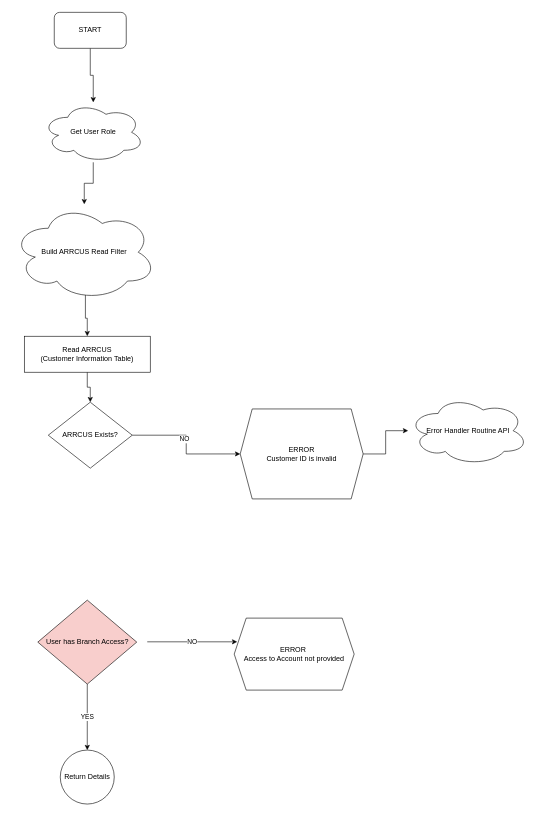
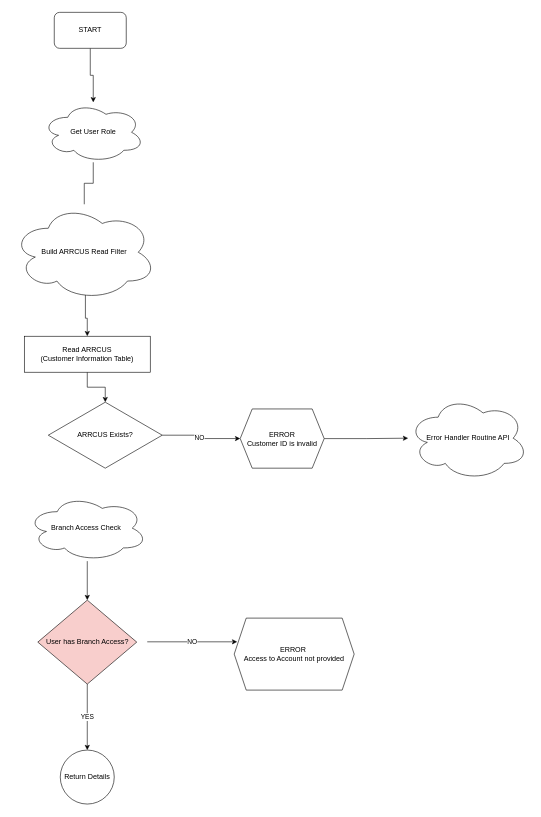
- <mxCell id="21" style="edgeStyle=orthogonalEdgeStyle;rounded=0;orthogonalLoop=1;jettySize=auto;html=1;" parent="1" source="22" target="20" edge="1"><mxGeometry relative="1" as="geometry" /></mxCell>
+ <mxCell id="21" style="edgeStyle=orthogonalEdgeStyle;rounded=0;orthogonalLoop=1;jettySize=auto;html=1;endArrow=none;" parent="1" source="22" target="20" edge="1"><mxGeometry relative="1" as="geometry" /></mxCell>
- <mxCell id="18" value="Error Handler Routine API" style="ellipse;shape=cloud;whiteSpace=wrap;html=1;" parent="1" vertex="1"><mxGeometry x="680" y="660" width="200" height="115" as="geometry" /></mxCell>
+ <mxCell id="18" value="Error Handler Routine API" style="ellipse;shape=cloud;whiteSpace=wrap;html=1;" parent="1" vertex="1"><mxGeometry x="680" y="660" width="200" height="140" as="geometry" /></mxCell>
- <mxCell id="8" value="ARRCUS Exists?" style="rhombus;whiteSpace=wrap;html=1;" parent="1" vertex="1"><mxGeometry x="80" y="670" width="140" height="110" as="geometry" /></mxCell>
+ <mxCell id="8" value="ARRCUS Exists?" style="rhombus;whiteSpace=wrap;html=1;" parent="1" vertex="1"><mxGeometry x="80" y="670" width="190" height="110" as="geometry" /></mxCell>
- <mxCell id="10" value="ERROR&lt;br&gt;Customer ID is invalid" style="shape=hexagon;perimeter=hexagonPerimeter2;whiteSpace=wrap;html=1;fixedSize=1;" parent="1" vertex="1"><mxGeometry x="400" y="681.25" width="205" height="150" as="geometry" /></mxCell>
+ <mxCell id="10" value="ERROR&lt;br&gt;Customer ID is invalid" style="shape=hexagon;perimeter=hexagonPerimeter2;whiteSpace=wrap;html=1;fixedSize=1;" parent="1" vertex="1"><mxGeometry x="400" y="681.25" width="140" height="98.75" as="geometry" /></mxCell>
+ <mxCell id="12" value="Branch Access Check&amp;nbsp;" style="ellipse;shape=cloud;whiteSpace=wrap;html=1;" parent="1" vertex="1"><mxGeometry x="45" y="825" width="200" height="110" as="geometry" /></mxCell>
+ <mxCell id="11" value="" style="edgeStyle=orthogonalEdgeStyle;rounded=0;orthogonalLoop=1;jettySize=auto;html=1;" parent="1" source="12" target="15" edge="1"><mxGeometry relative="1" as="geometry" /></mxCell>
